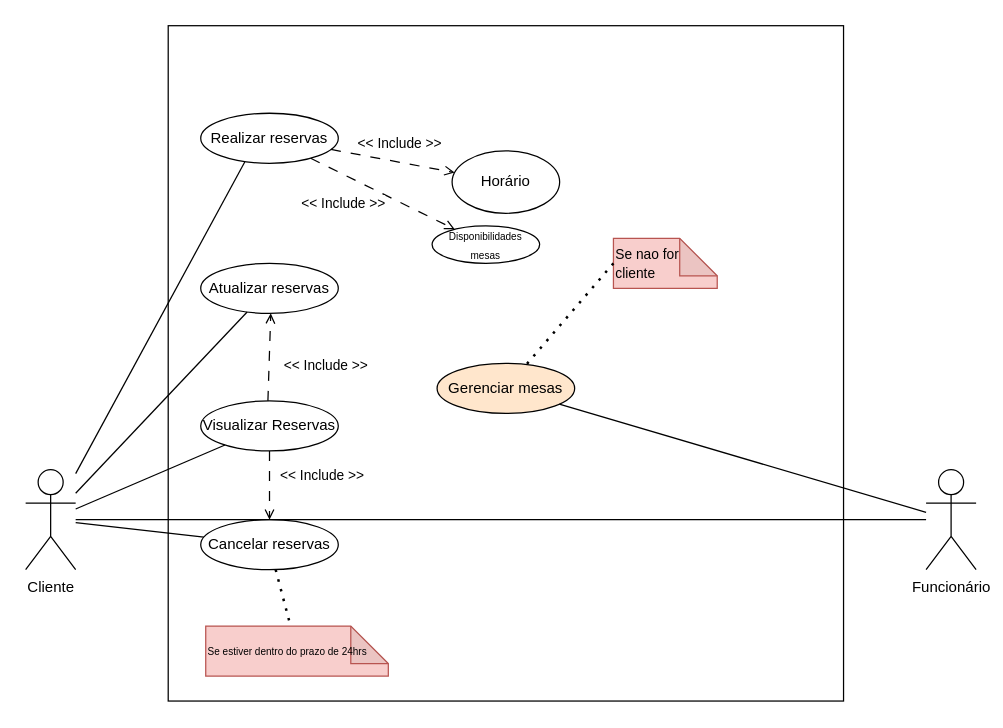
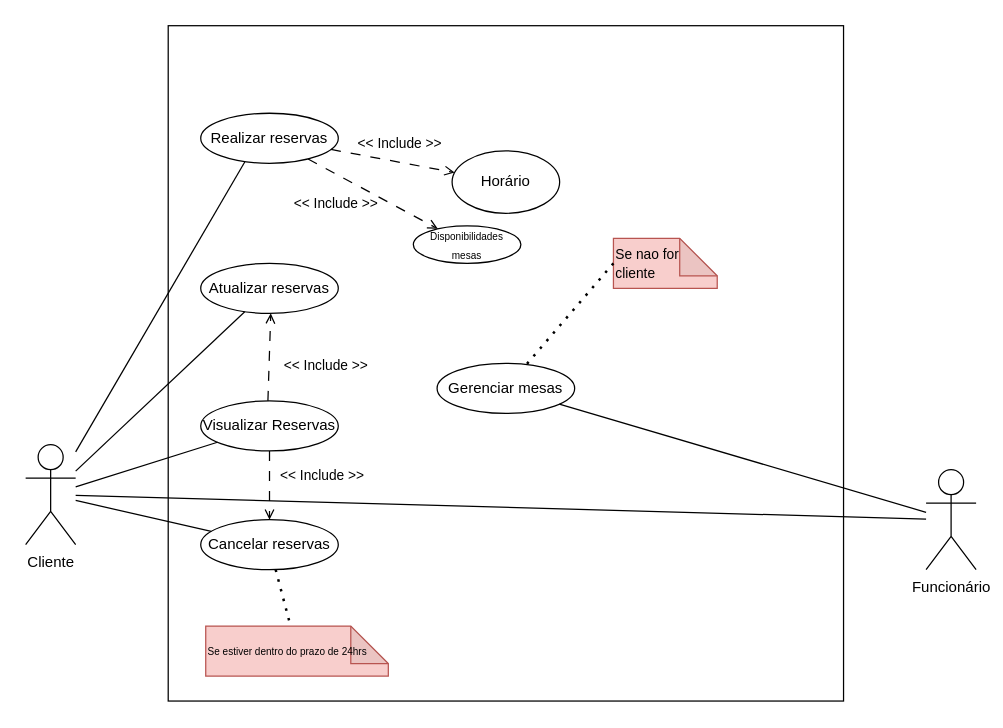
- <mxCell id="18" value="&lt;font style=&quot;font-size: 8px;&quot;&gt;Disponibilidades mesas&lt;/font&gt;" style="ellipse;whiteSpace=wrap;html=1;" vertex="1" parent="1"><mxGeometry x="345" y="180" width="86" height="30" as="geometry" /></mxCell>
+ <mxCell id="18" value="&lt;font style=&quot;font-size: 8px;&quot;&gt;Disponibilidades mesas&lt;/font&gt;" style="ellipse;whiteSpace=wrap;html=1;" vertex="1" parent="1"><mxGeometry x="330" y="180" width="86" height="30" as="geometry" /></mxCell>
- <mxCell id="13" value="Gerenciar mesas" style="ellipse;whiteSpace=wrap;html=1;fillColor=#ffe6cc;" vertex="1" parent="1"><mxGeometry x="349" y="290" width="110" height="40" as="geometry" /></mxCell>
+ <mxCell id="13" value="Gerenciar mesas" style="ellipse;whiteSpace=wrap;html=1;" vertex="1" parent="1"><mxGeometry x="349" y="290" width="110" height="40" as="geometry" /></mxCell>
- <mxCell id="3" value="Cliente" style="shape=umlActor;verticalLabelPosition=bottom;verticalAlign=top;outlineConnect=0;html=1;" vertex="1" parent="1"><mxGeometry x="20" y="375" width="40" height="80" as="geometry" /></mxCell>
+ <mxCell id="3" value="Cliente" style="shape=umlActor;verticalLabelPosition=bottom;verticalAlign=top;outlineConnect=0;html=1;" vertex="1" parent="1"><mxGeometry x="20" y="355" width="40" height="80" as="geometry" /></mxCell>
